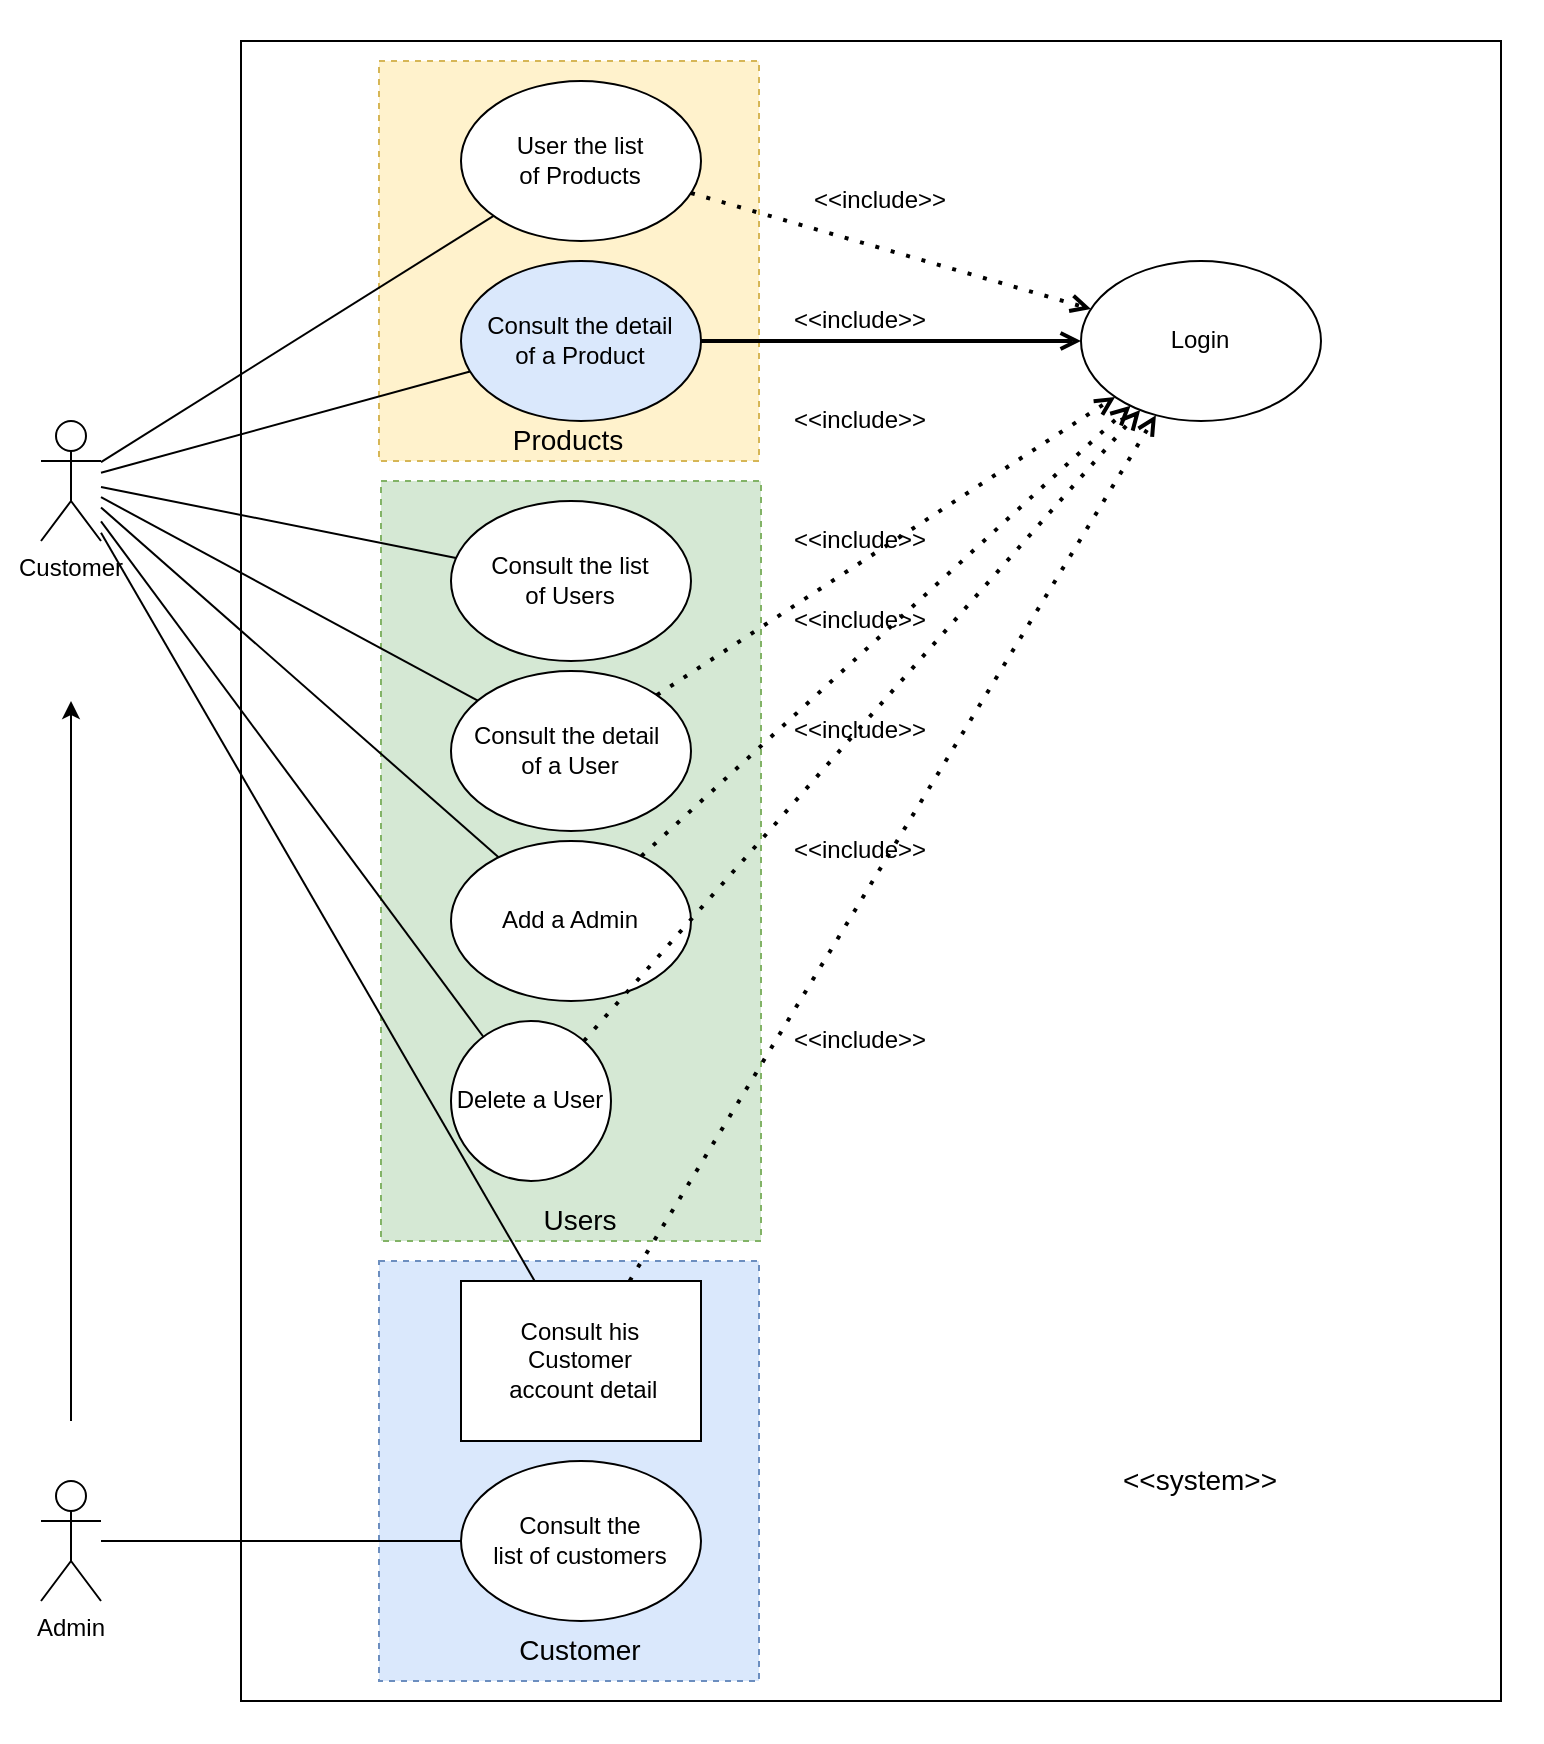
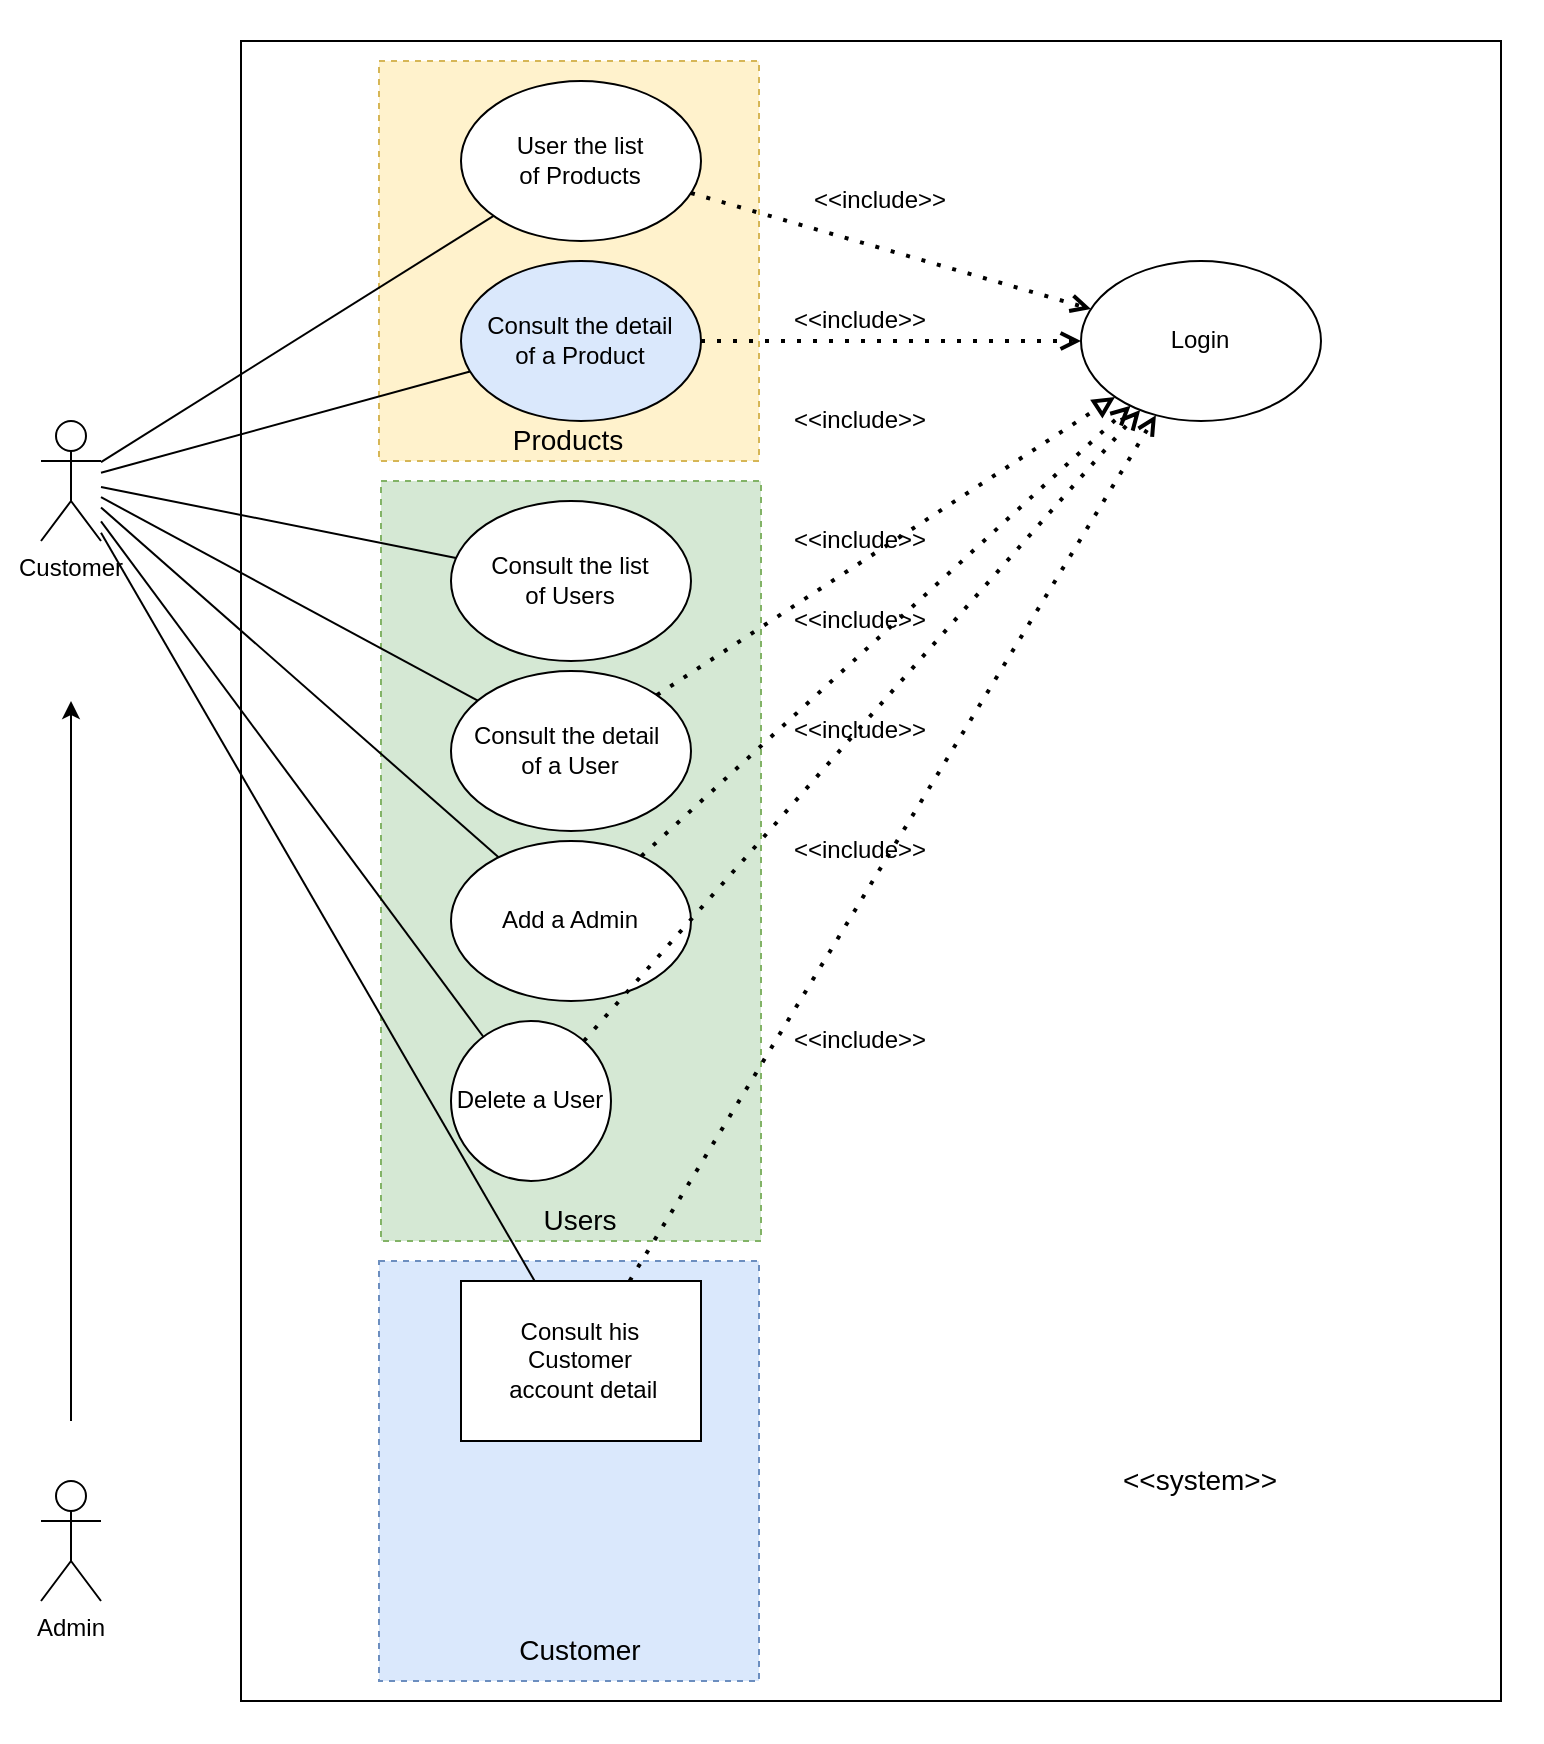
- <mxCell id="12" value="" style="endArrow=open;dashed=0;html=1;dashPattern=1 3;strokeWidth=2;startArrow=none;startFill=0;endFill=0;" parent="1" source="7" target="10" edge="1"><mxGeometry width="50" height="50" relative="1" as="geometry"><mxPoint x="340.003" y="98.27" as="sourcePoint" /><mxPoint x="585.114" y="261.726" as="targetPoint" /></mxGeometry></mxCell>
+ <mxCell id="12" value="" style="endArrow=open;dashed=1;html=1;dashPattern=1 3;strokeWidth=2;startArrow=none;startFill=0;endFill=0;" parent="1" source="7" target="10" edge="1"><mxGeometry width="50" height="50" relative="1" as="geometry"><mxPoint x="340.003" y="98.27" as="sourcePoint" /><mxPoint x="585.114" y="261.726" as="targetPoint" /></mxGeometry></mxCell>
- <mxCell id="13" value="" style="endArrow=open;dashed=1;html=1;dashPattern=1 3;strokeWidth=2;startArrow=none;startFill=0;endFill=0;" parent="1" source="9" target="10" edge="1"><mxGeometry width="50" height="50" relative="1" as="geometry"><mxPoint x="337.239" y="121.995" as="sourcePoint" /><mxPoint x="552.824" y="167.872" as="targetPoint" /></mxGeometry></mxCell>
+ <mxCell id="13" value="" style="endArrow=block;dashed=1;html=1;dashPattern=1 3;strokeWidth=2;startArrow=none;startFill=0;endFill=0;" parent="1" source="9" target="10" edge="1"><mxGeometry width="50" height="50" relative="1" as="geometry"><mxPoint x="337.239" y="121.995" as="sourcePoint" /><mxPoint x="552.824" y="167.872" as="targetPoint" /></mxGeometry></mxCell>
- <mxCell id="42" value="" style="endArrow=none;html=1;" parent="1" source="40" target="38" edge="1"><mxGeometry width="50" height="50" relative="1" as="geometry"><mxPoint x="60" y="830" as="sourcePoint" /><mxPoint x="110" y="780" as="targetPoint" /></mxGeometry></mxCell>
- <mxCell id="38" value="Consult the&lt;br&gt;list of customers" style="ellipse;whiteSpace=wrap;html=1;" parent="1" vertex="1"><mxGeometry x="230" y="730" width="120" height="80" as="geometry" /></mxCell>
